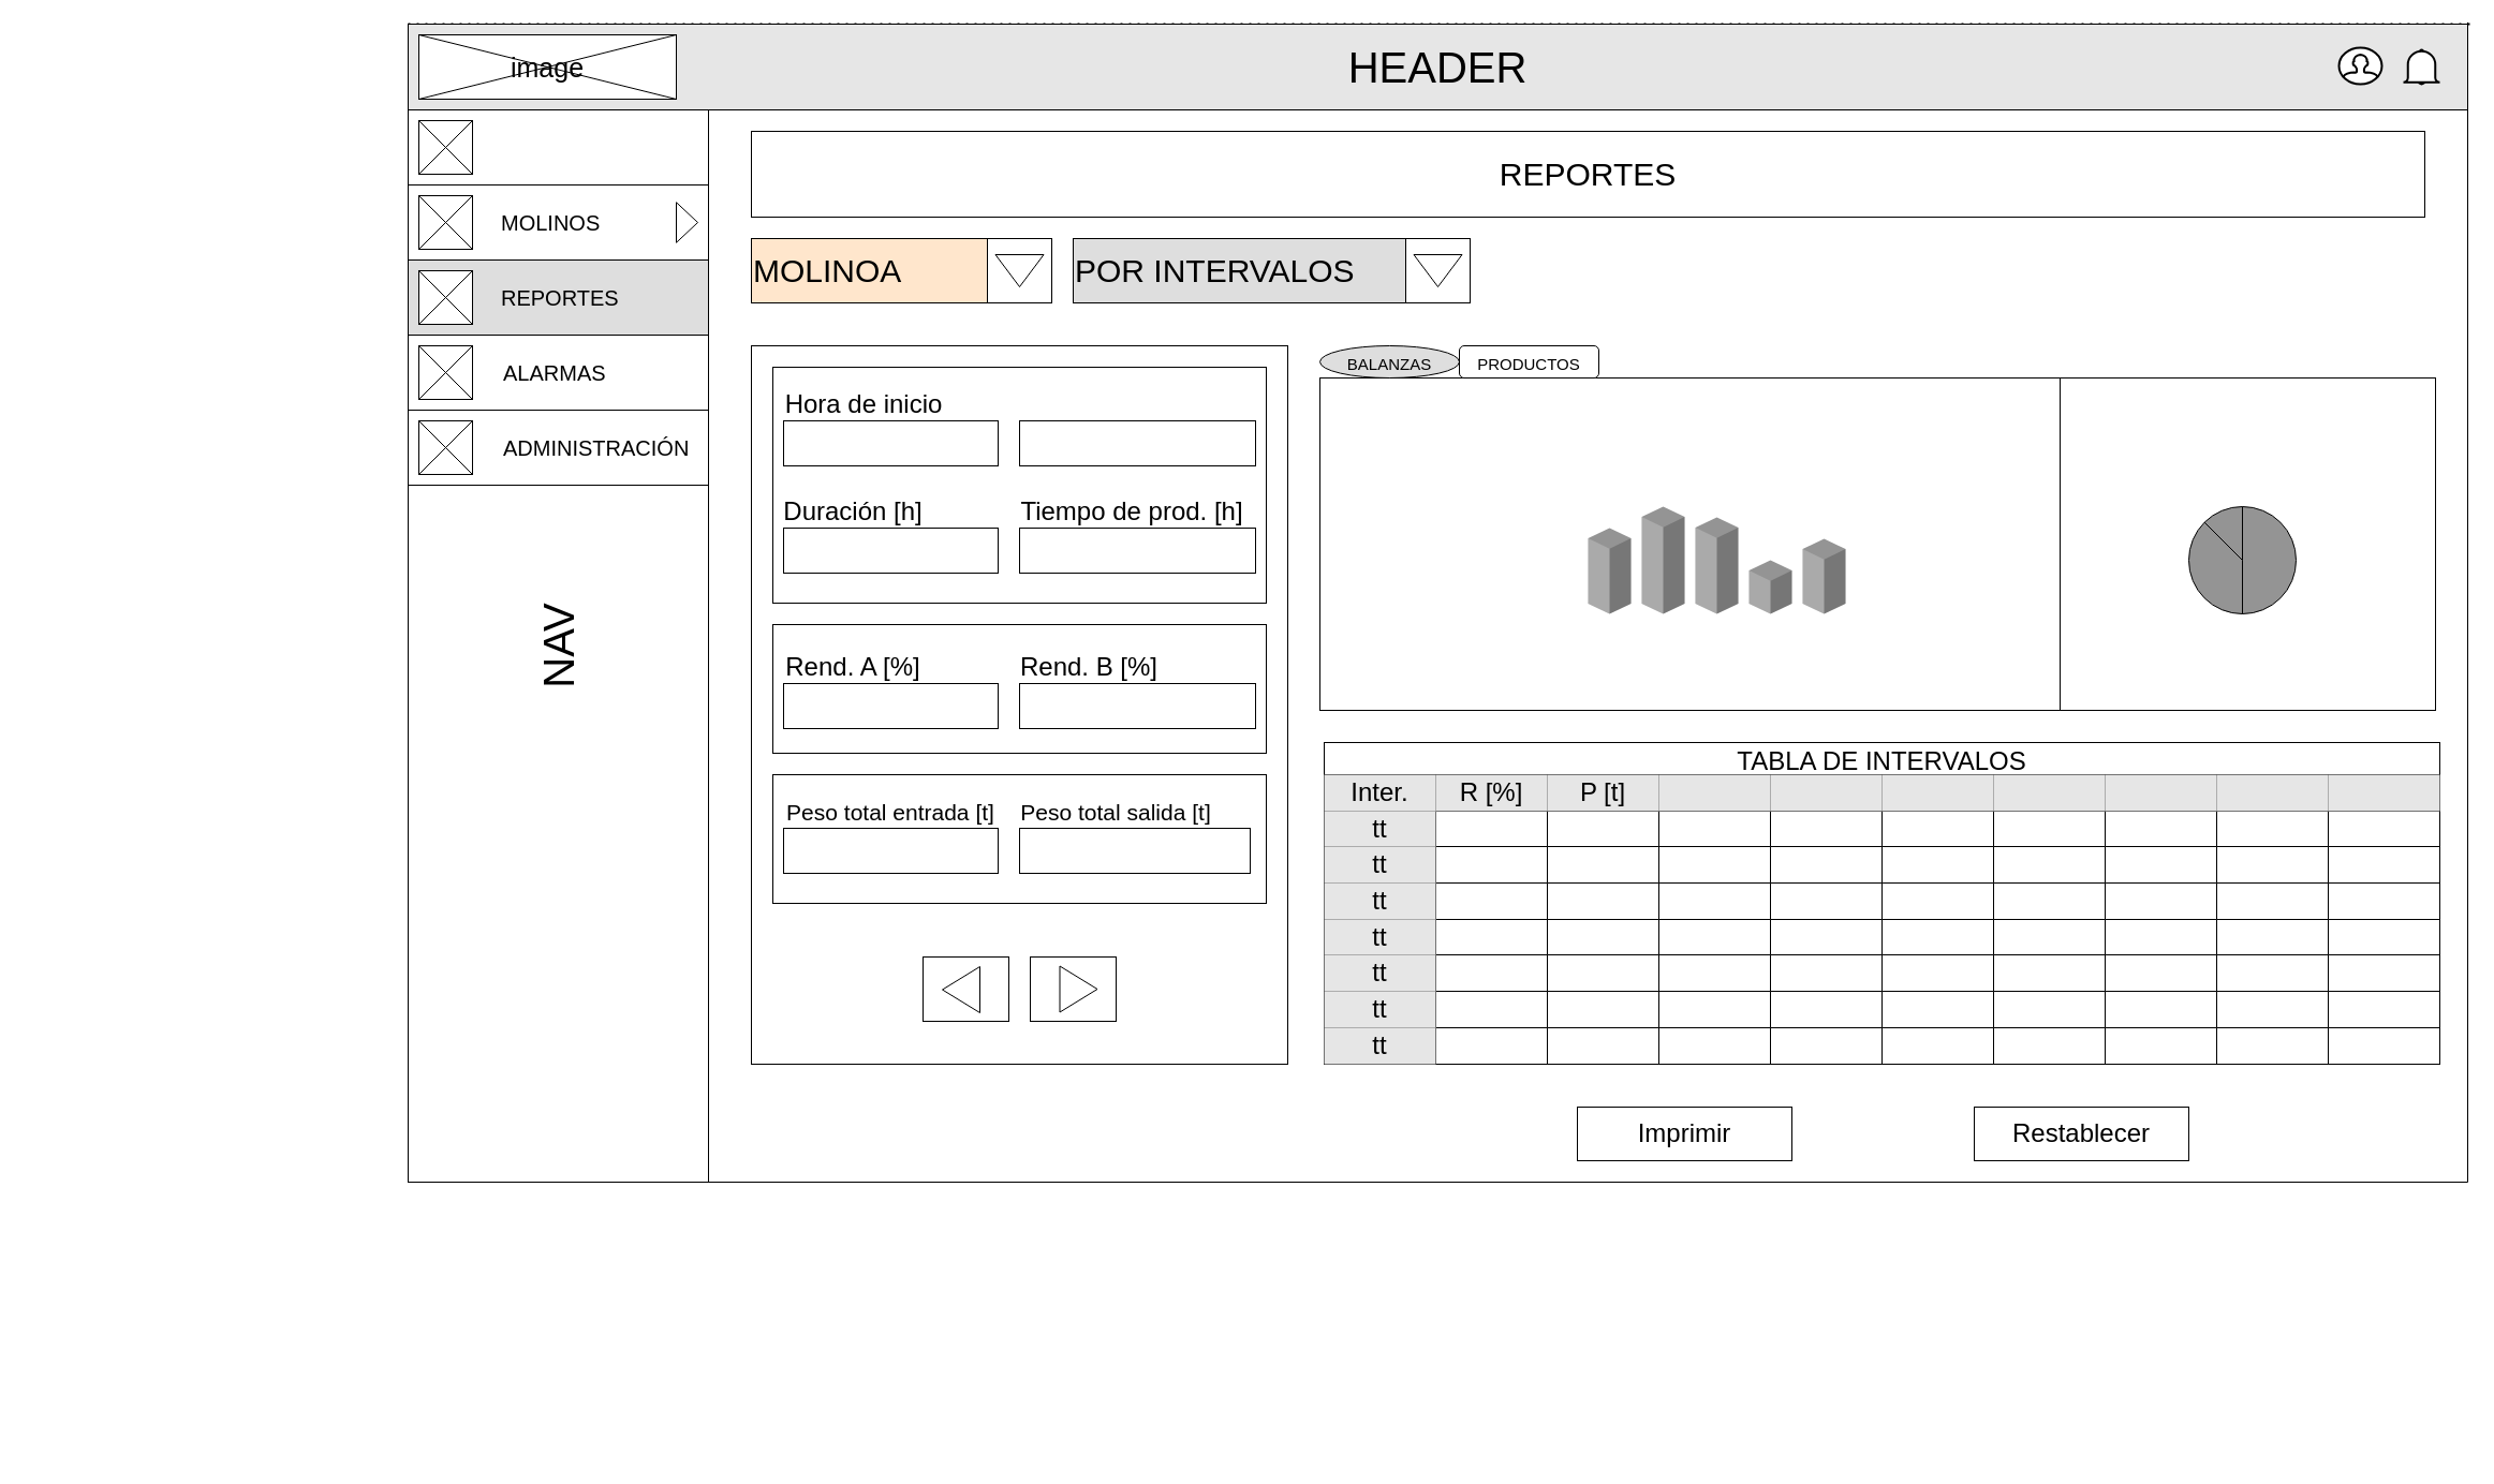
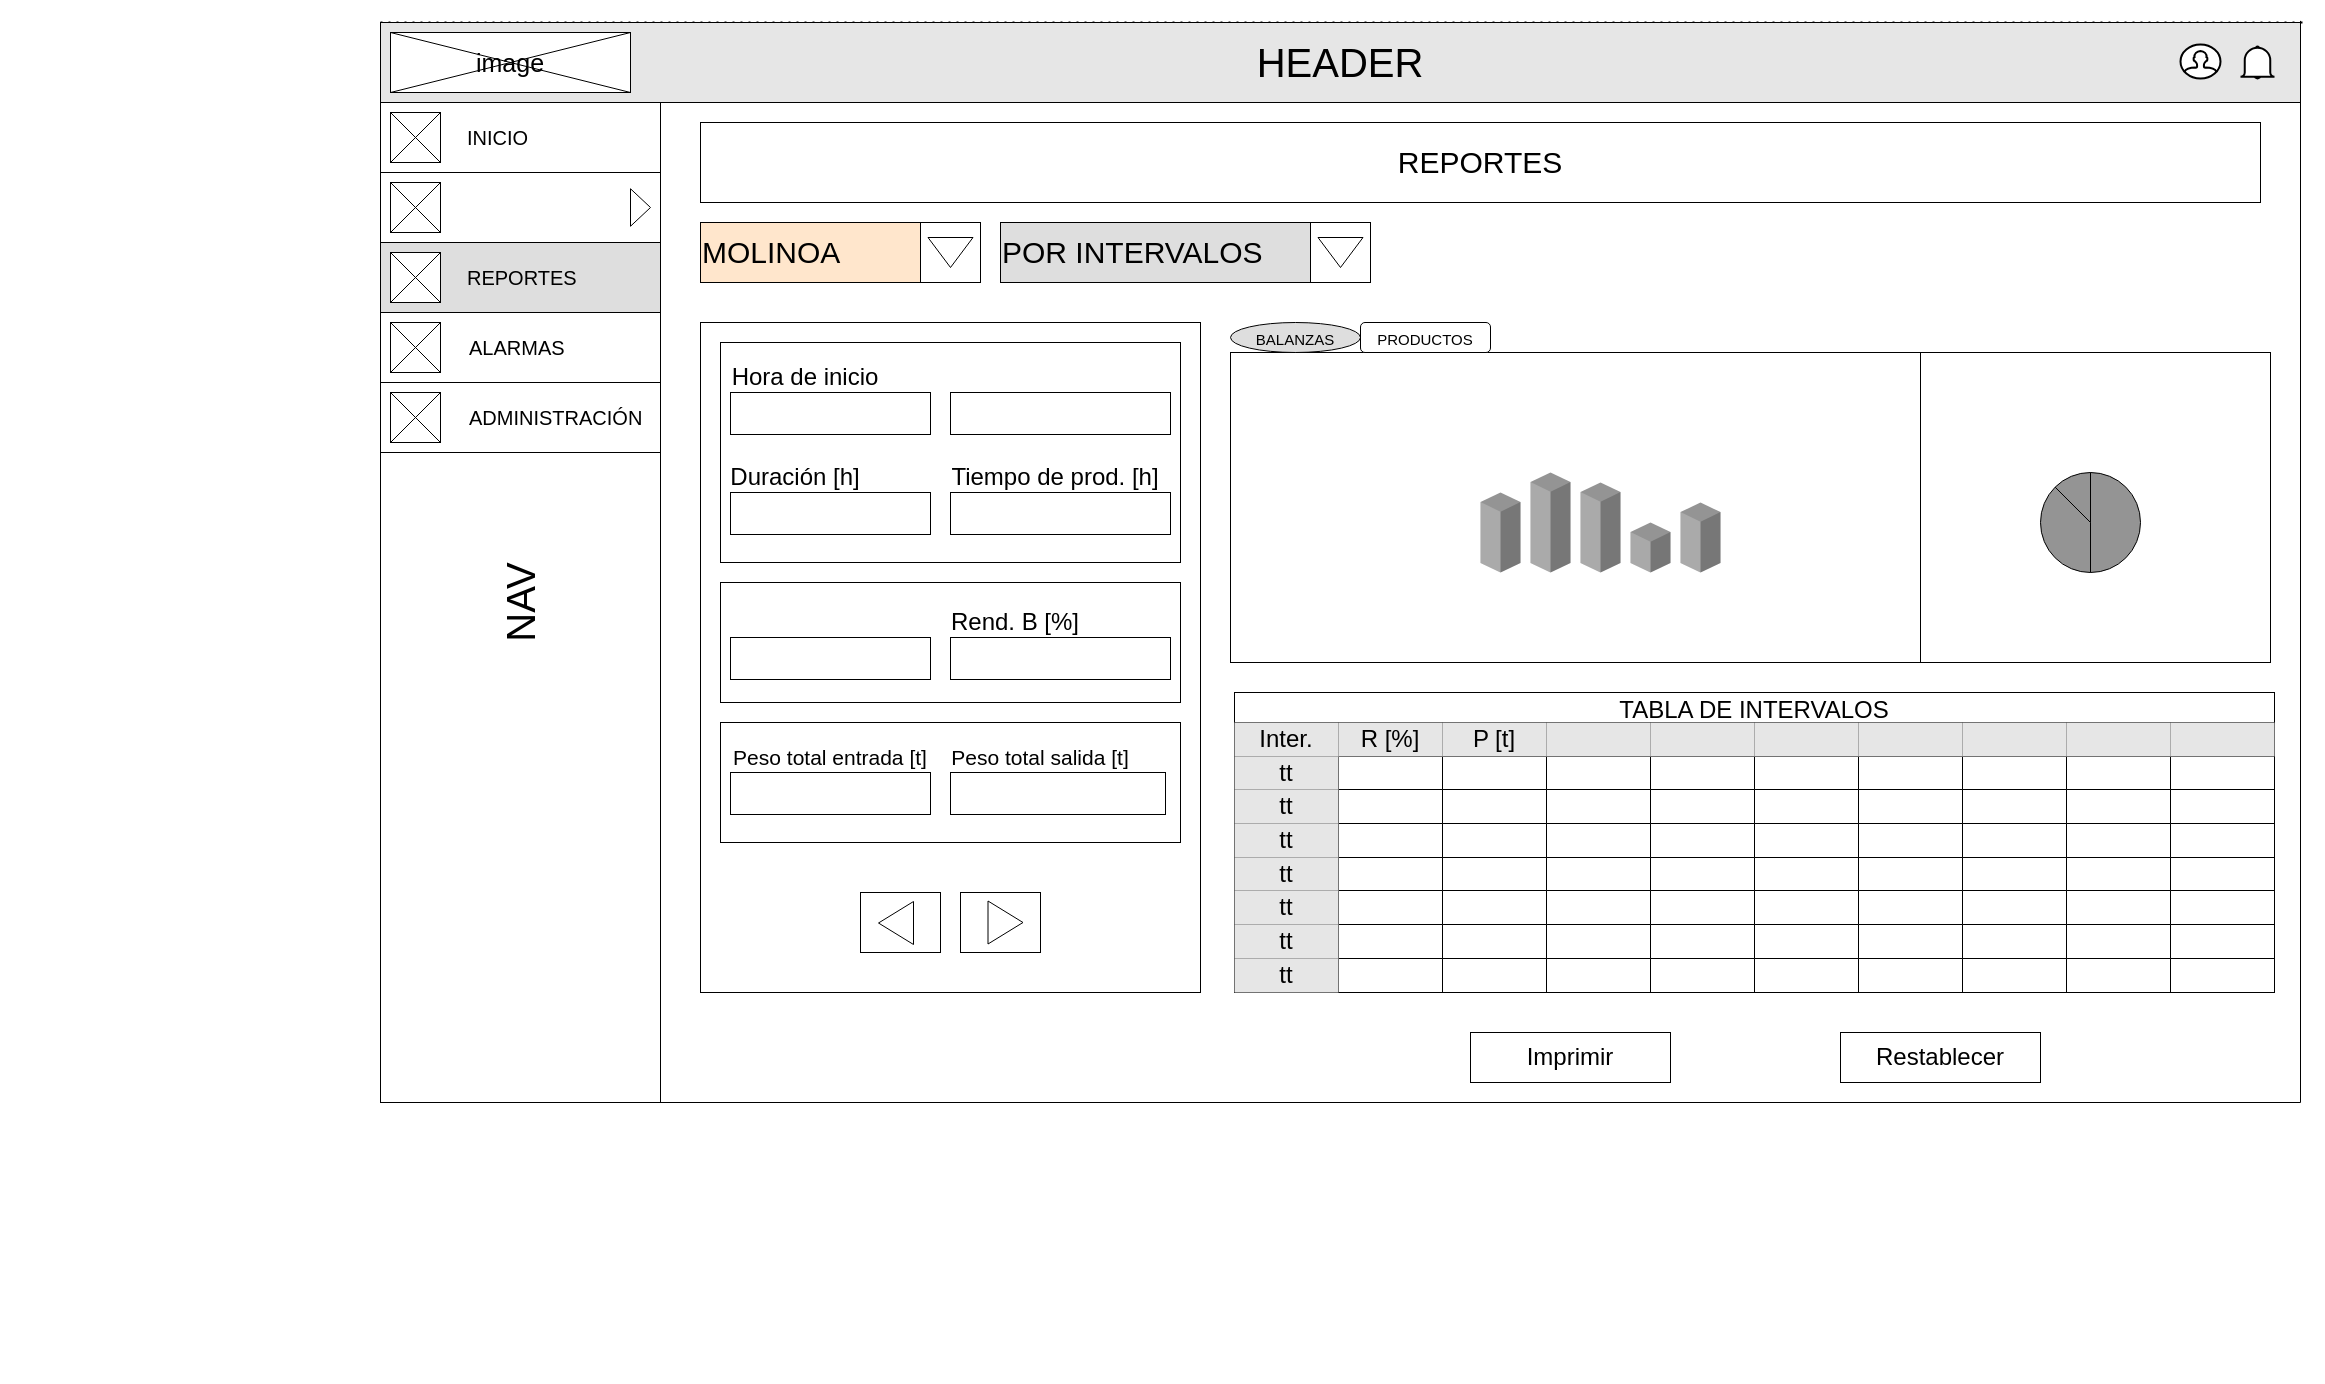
+ <mxCell id="158" value="INICIO" style="text;html=1;strokeColor=none;fillColor=none;align=left;verticalAlign=middle;whiteSpace=wrap;rounded=0;fontSize=20;" vertex="1" parent="1"><mxGeometry x="465" y="122" width="90" height="30" as="geometry" /></mxCell>
- <mxCell id="159" value="MOLINOS" style="text;html=1;strokeColor=none;fillColor=none;align=left;verticalAlign=middle;whiteSpace=wrap;rounded=0;fontSize=20;" vertex="1" parent="1"><mxGeometry x="465" y="192" width="90" height="30" as="geometry" /></mxCell>
- <mxCell id="39" value="Rend. A [%]" style="text;html=1;strokeColor=none;fillColor=none;align=center;verticalAlign=middle;whiteSpace=wrap;rounded=0;shadow=0;labelBackgroundColor=none;labelBorderColor=none;sketch=0;fontSize=24;" vertex="1" parent="1"><mxGeometry x="720" y="607" width="150" height="30" as="geometry" /></mxCell>
